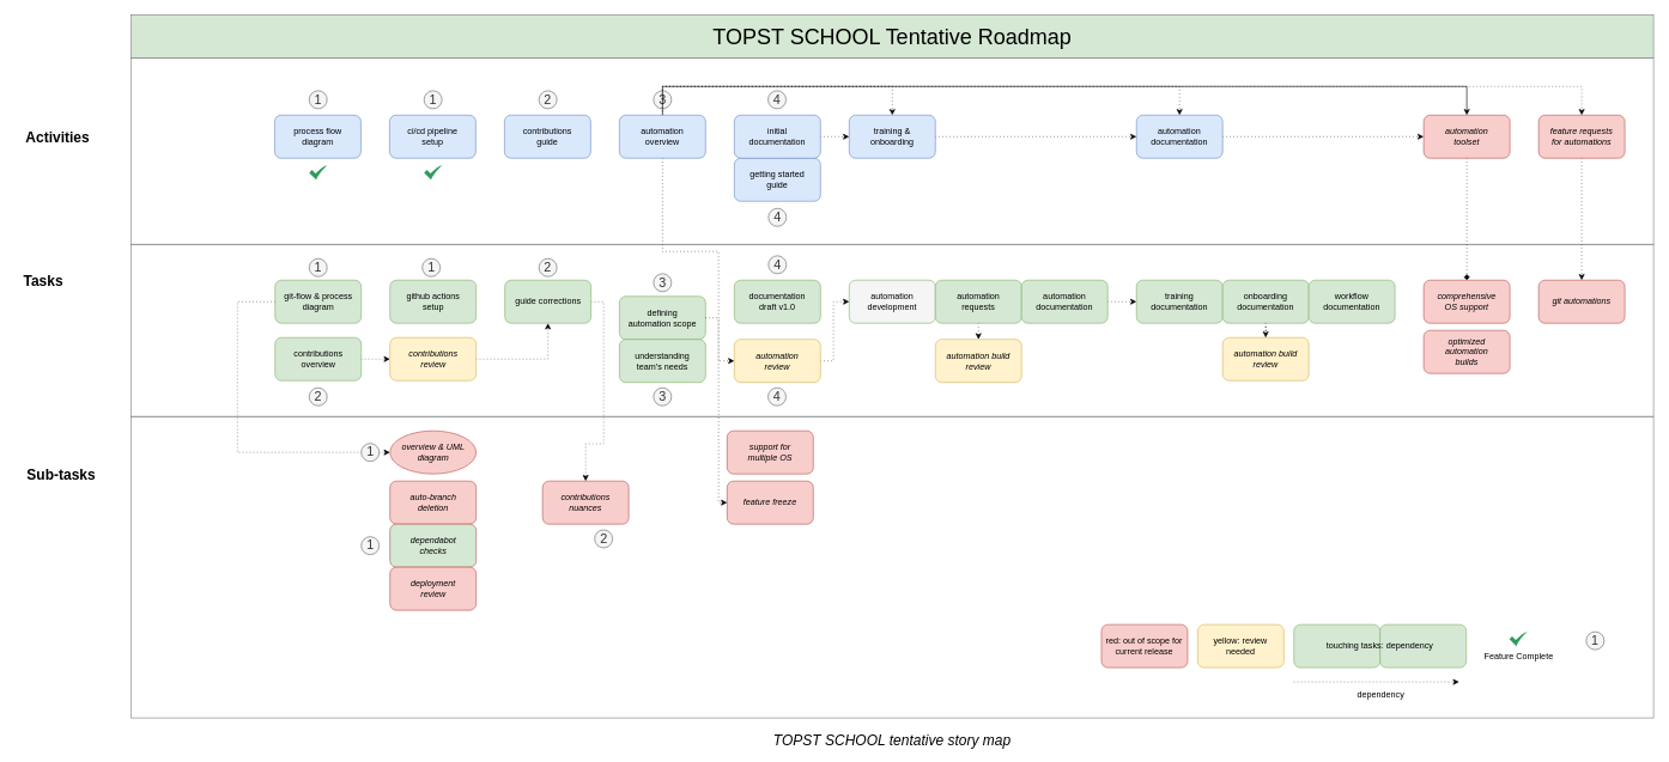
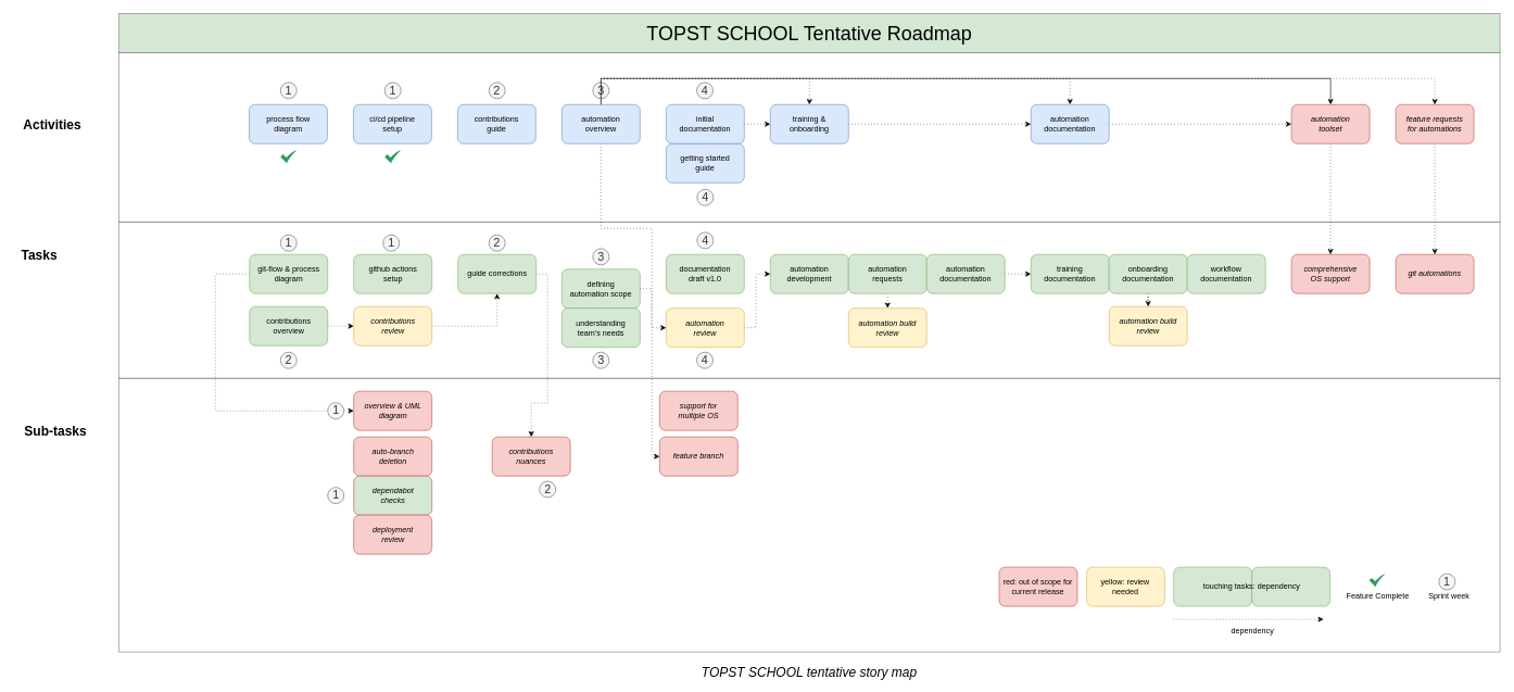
- <mxCell id="85" style="edgeStyle=orthogonalEdgeStyle;rounded=0;orthogonalLoop=1;jettySize=auto;html=1;dashed=1;dashPattern=1 4;endArrow=diamond;" edge="1" parent="1" source="86" target="44"><mxGeometry relative="1" as="geometry" /></mxCell>
+ <mxCell id="85" style="edgeStyle=orthogonalEdgeStyle;rounded=0;orthogonalLoop=1;jettySize=auto;html=1;dashed=1;dashPattern=1 4;" edge="1" parent="1" source="86" target="44"><mxGeometry relative="1" as="geometry" /></mxCell>
- <mxCell id="35" value="automation&lt;div&gt;development&lt;/div&gt;" style="rounded=1;whiteSpace=wrap;html=1;fillColor=#f5f5f5;strokeColor=#82b366;" parent="2" vertex="1"><mxGeometry x="1000" y="370" width="120" height="60" as="geometry" /></mxCell>
+ <mxCell id="35" value="automation&lt;div&gt;development&lt;/div&gt;" style="rounded=1;whiteSpace=wrap;html=1;fillColor=#d5e8d4;strokeColor=#82b366;" parent="2" vertex="1"><mxGeometry x="1000" y="370" width="120" height="60" as="geometry" /></mxCell>
- <mxCell id="45" value="optimized&lt;div&gt;automation&lt;/div&gt;&lt;div&gt;builds&lt;/div&gt;" style="rounded=1;whiteSpace=wrap;html=1;fillColor=#f8cecc;strokeColor=#b85450;fontStyle=2" parent="2" vertex="1"><mxGeometry x="1800" y="440" width="120" height="60" as="geometry" /></mxCell>
- <mxCell id="52" value="overview &amp;amp; UML&lt;div&gt;diagram&lt;/div&gt;" style="ellipse;whiteSpace=wrap;html=1;fillColor=#f8cecc;strokeColor=#b85450;fontStyle=2;" parent="2" vertex="1"><mxGeometry x="360.5" y="580" width="120" height="60" as="geometry" /></mxCell>
+ <mxCell id="52" value="overview &amp;amp; UML&lt;div&gt;diagram&lt;/div&gt;" style="rounded=1;whiteSpace=wrap;html=1;fillColor=#f8cecc;strokeColor=#b85450;fontStyle=2" parent="2" vertex="1"><mxGeometry x="360.5" y="580" width="120" height="60" as="geometry" /></mxCell>
- <mxCell id="87" value="feature freeze" style="rounded=1;whiteSpace=wrap;html=1;fillColor=#f8cecc;strokeColor=#b85450;fontStyle=2" parent="1" vertex="1"><mxGeometry x="1012" y="670" width="120" height="60" as="geometry" /></mxCell>
+ <mxCell id="87" value="feature branch" style="rounded=1;whiteSpace=wrap;html=1;fillColor=#f8cecc;strokeColor=#b85450;fontStyle=2" parent="1" vertex="1"><mxGeometry x="1012" y="670" width="120" height="60" as="geometry" /></mxCell>
+ <mxCell id="65" value="Sprint week" style="text;html=1;strokeColor=none;fillColor=none;align=center;verticalAlign=middle;whiteSpace=wrap;rounded=0;fontSize=12;" parent="63" vertex="1"><mxGeometry y="30" width="77.5" height="20" as="geometry" /></mxCell>
